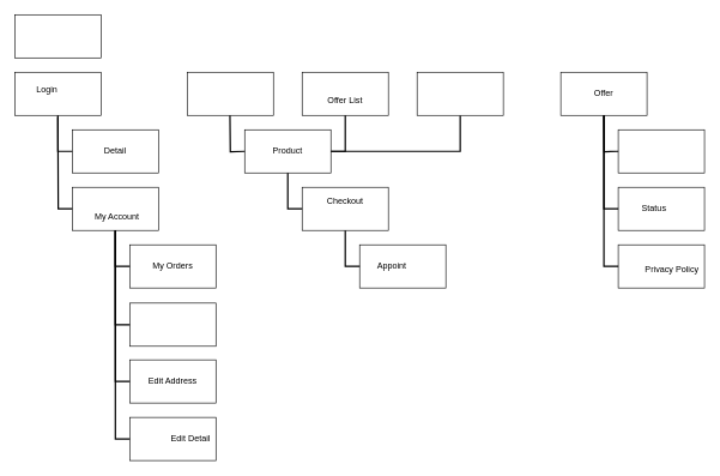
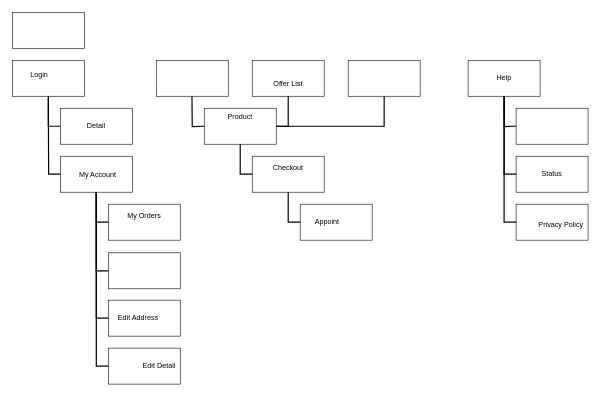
- <mxCell id="27" value="Offer" style="text;html=1;strokeColor=none;fillColor=none;align=center;verticalAlign=middle;whiteSpace=wrap;rounded=0;" vertex="1" parent="1"><mxGeometry x="810" y="115" width="60" height="30" as="geometry" /></mxCell>
+ <mxCell id="27" value="Help" style="text;html=1;strokeColor=none;fillColor=none;align=center;verticalAlign=middle;whiteSpace=wrap;rounded=0;" vertex="1" parent="1"><mxGeometry x="810" y="115" width="60" height="30" as="geometry" /></mxCell>
- <mxCell id="46" value="Product" style="text;html=1;strokeColor=none;fillColor=none;align=center;verticalAlign=middle;whiteSpace=wrap;rounded=0;" vertex="1" parent="1"><mxGeometry x="370" y="197.5" width="60" height="25" as="geometry" /></mxCell>
+ <mxCell id="46" value="Product" style="text;html=1;strokeColor=none;fillColor=none;align=center;verticalAlign=middle;whiteSpace=wrap;rounded=0;" vertex="1" parent="1"><mxGeometry x="370" y="182.5" width="60" height="25" as="geometry" /></mxCell>
- <mxCell id="30" value="Status" style="text;html=1;strokeColor=none;fillColor=none;align=center;verticalAlign=middle;whiteSpace=wrap;rounded=0;" vertex="1" parent="1"><mxGeometry x="880" y="275" width="60" height="30" as="geometry" /></mxCell>
+ <mxCell id="30" value="Status" style="text;html=1;strokeColor=none;fillColor=none;align=center;verticalAlign=middle;whiteSpace=wrap;rounded=0;" vertex="1" parent="1"><mxGeometry x="890" y="275" width="60" height="30" as="geometry" /></mxCell>
- <mxCell id="8" value="My Account" style="text;html=1;strokeColor=none;fillColor=none;align=center;verticalAlign=middle;whiteSpace=wrap;rounded=0;" vertex="1" parent="1"><mxGeometry x="115" y="285" width="95" height="31.67" as="geometry" /></mxCell>
+ <mxCell id="8" value="My Account" style="text;html=1;strokeColor=none;fillColor=none;align=center;verticalAlign=middle;whiteSpace=wrap;rounded=0;" vertex="1" parent="1"><mxGeometry x="115" y="275" width="95" height="31.67" as="geometry" /></mxCell>
- <mxCell id="10" value="My Orders" style="text;html=1;strokeColor=none;fillColor=none;align=center;verticalAlign=middle;whiteSpace=wrap;rounded=0;" vertex="1" parent="1"><mxGeometry x="210" y="355" width="60" height="30" as="geometry" /></mxCell>
+ <mxCell id="10" value="My Orders" style="text;html=1;strokeColor=none;fillColor=none;align=center;verticalAlign=middle;whiteSpace=wrap;rounded=0;" vertex="1" parent="1"><mxGeometry x="210" y="345" width="60" height="30" as="geometry" /></mxCell>
- <mxCell id="13" value="Edit Address" style="text;html=1;strokeColor=none;fillColor=none;align=center;verticalAlign=middle;whiteSpace=wrap;rounded=0;" vertex="1" parent="1"><mxGeometry x="205" y="515" width="70" height="30" as="geometry" /></mxCell>
+ <mxCell id="13" value="Edit Address" style="text;html=1;strokeColor=none;fillColor=none;align=center;verticalAlign=middle;whiteSpace=wrap;rounded=0;" vertex="1" parent="1"><mxGeometry x="195" y="515" width="70" height="30" as="geometry" /></mxCell>
